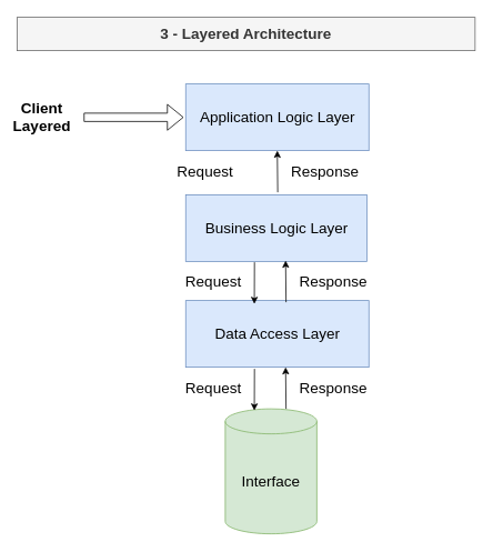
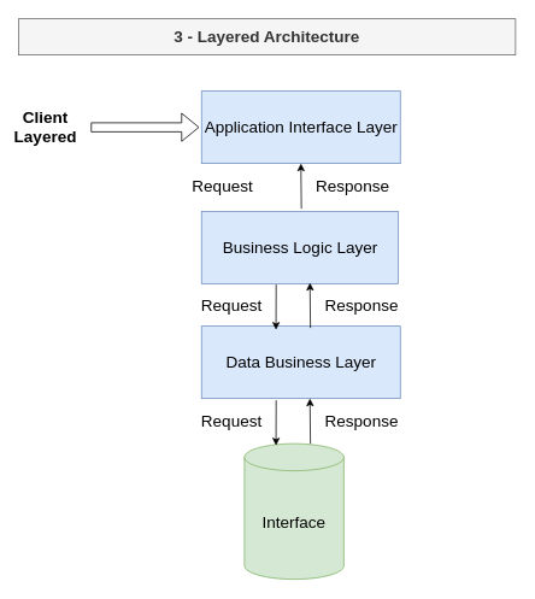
- <mxCell id="3" value="&lt;font style=&quot;font-size: 18px;&quot;&gt;Application Logic Layer&lt;br&gt;&lt;/font&gt;" style="rounded=0;whiteSpace=wrap;html=1;fillColor=#dae8fc;strokeColor=#6c8ebf;" vertex="1" parent="1"><mxGeometry x="222.5" y="100" width="220" height="80" as="geometry" /></mxCell>
+ <mxCell id="3" value="&lt;font style=&quot;font-size: 18px;&quot;&gt;Application Interface Layer&lt;br&gt;&lt;/font&gt;" style="rounded=0;whiteSpace=wrap;html=1;fillColor=#dae8fc;strokeColor=#6c8ebf;" vertex="1" parent="1"><mxGeometry x="222.5" y="100" width="220" height="80" as="geometry" /></mxCell>
- <mxCell id="6" value="&lt;font style=&quot;font-size: 18px;&quot;&gt;Data Access Layer&lt;br&gt;&lt;/font&gt;" style="rounded=0;whiteSpace=wrap;html=1;fillColor=#dae8fc;strokeColor=#6c8ebf;" vertex="1" parent="1"><mxGeometry x="222.5" y="360" width="220" height="80" as="geometry" /></mxCell>
+ <mxCell id="6" value="&lt;font style=&quot;font-size: 18px;&quot;&gt;Data Business Layer&lt;br&gt;&lt;/font&gt;" style="rounded=0;whiteSpace=wrap;html=1;fillColor=#dae8fc;strokeColor=#6c8ebf;" vertex="1" parent="1"><mxGeometry x="222.5" y="360" width="220" height="80" as="geometry" /></mxCell>
